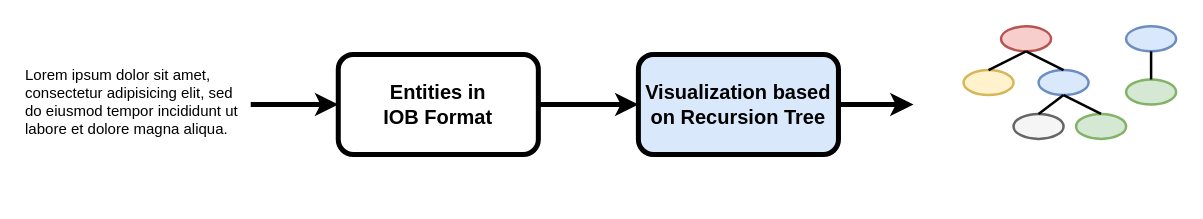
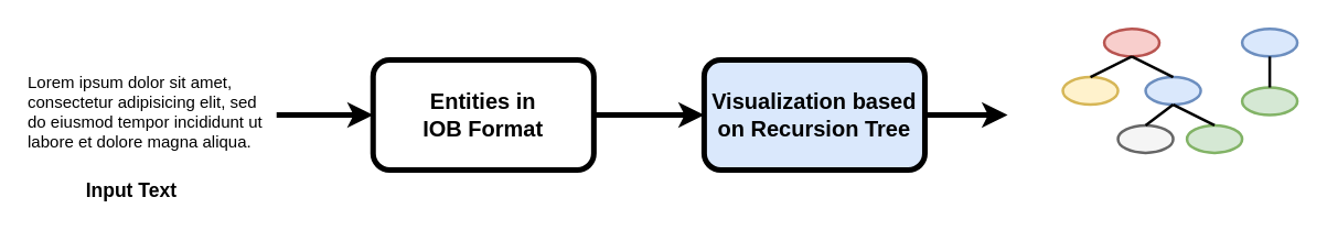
+ <mxCell id="8" value="Input Text" style="text;html=1;align=center;verticalAlign=middle;whiteSpace=wrap;rounded=0;fontStyle=1;fontSize=14;" vertex="1" parent="1"><mxGeometry x="40" y="123" width="110" height="30" as="geometry" /></mxCell>
